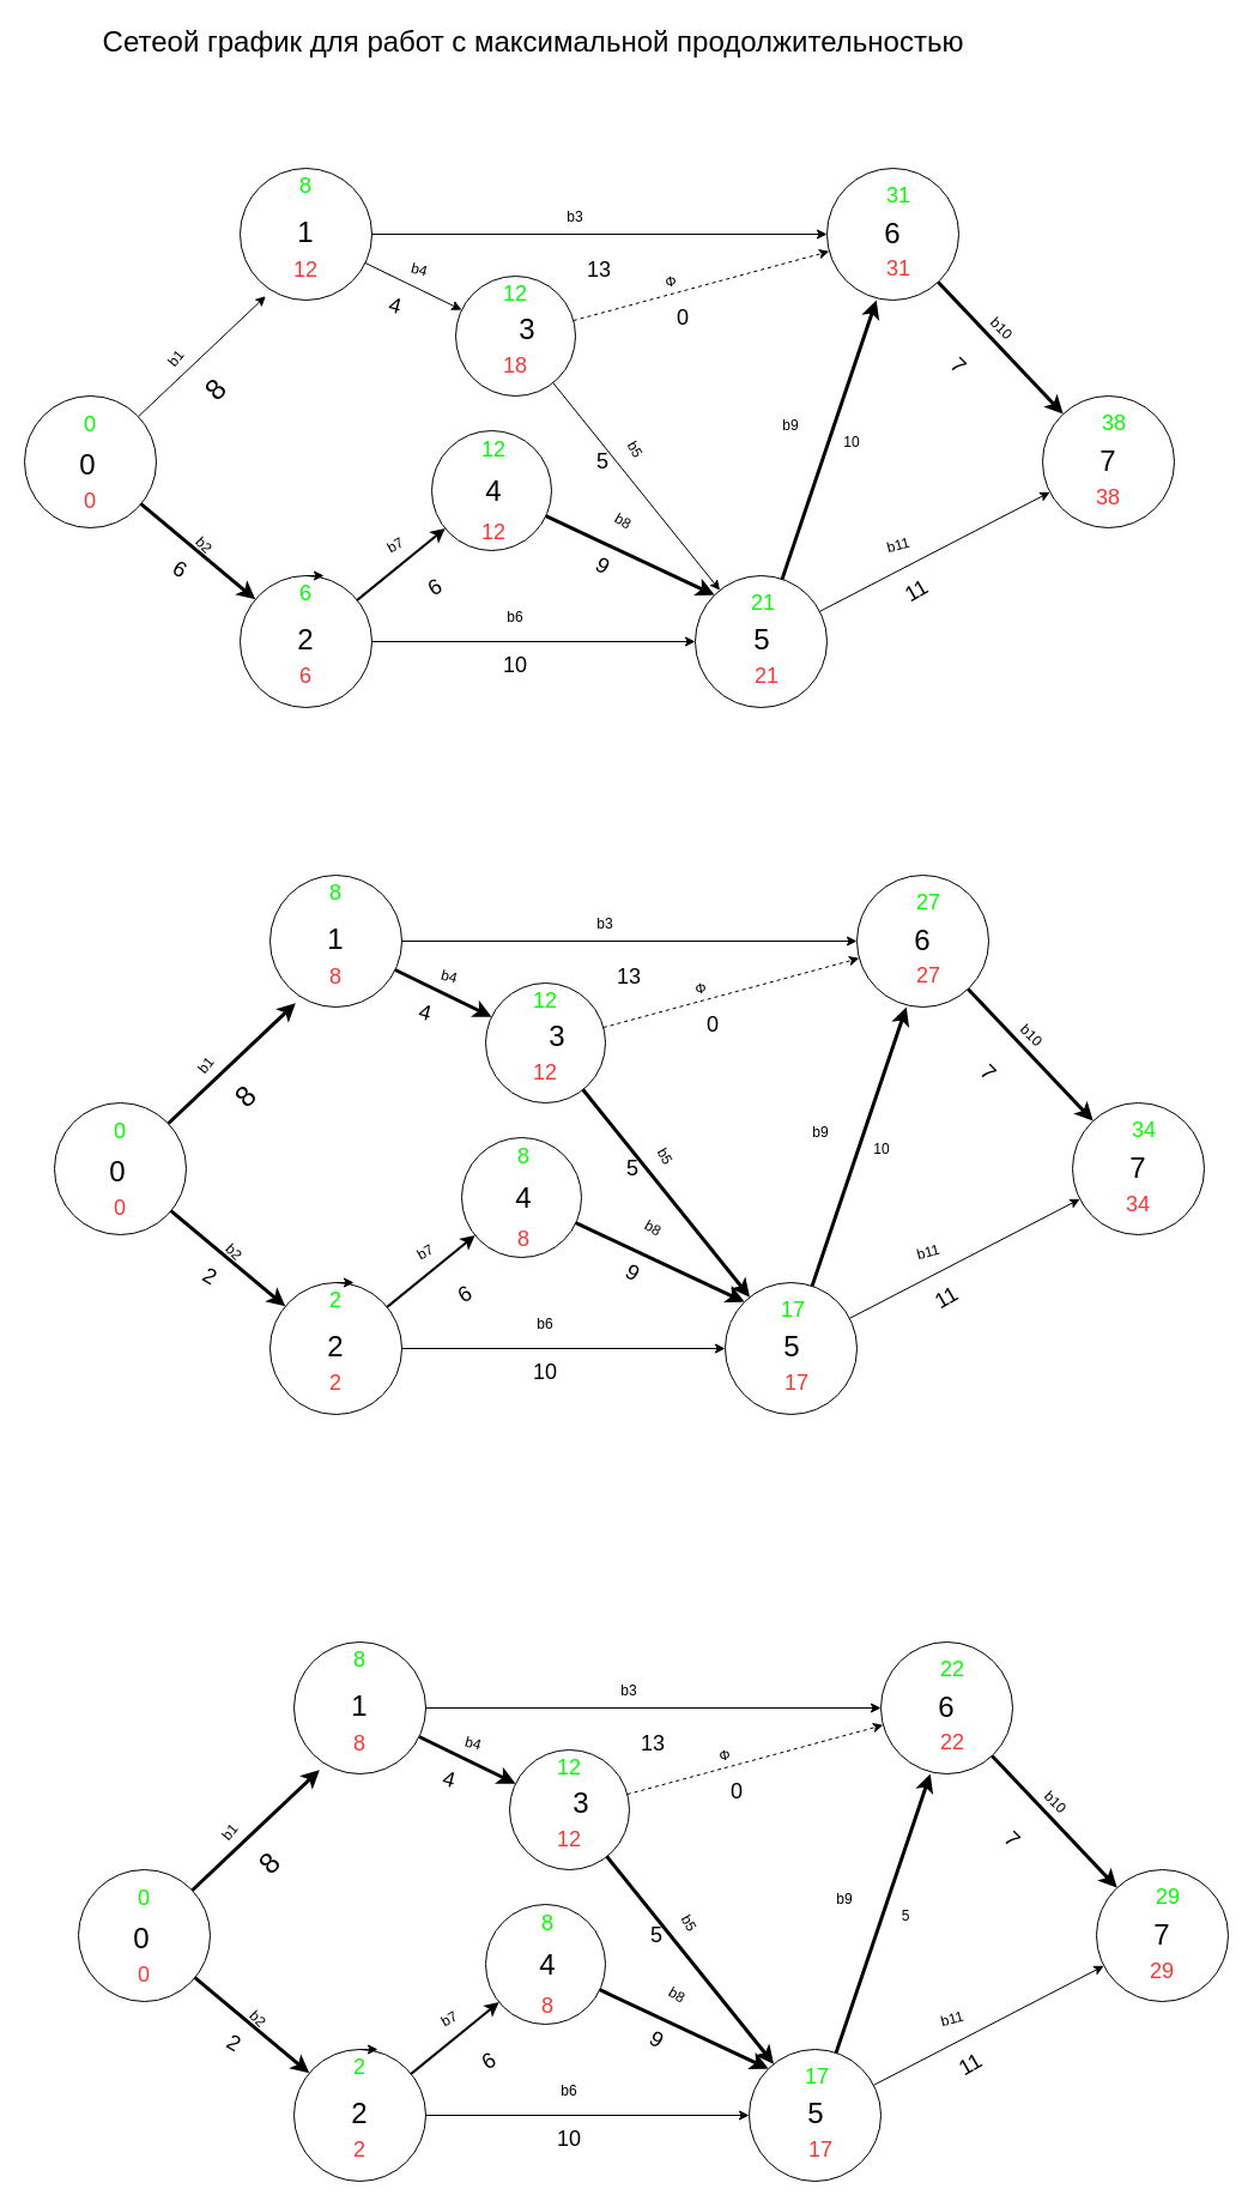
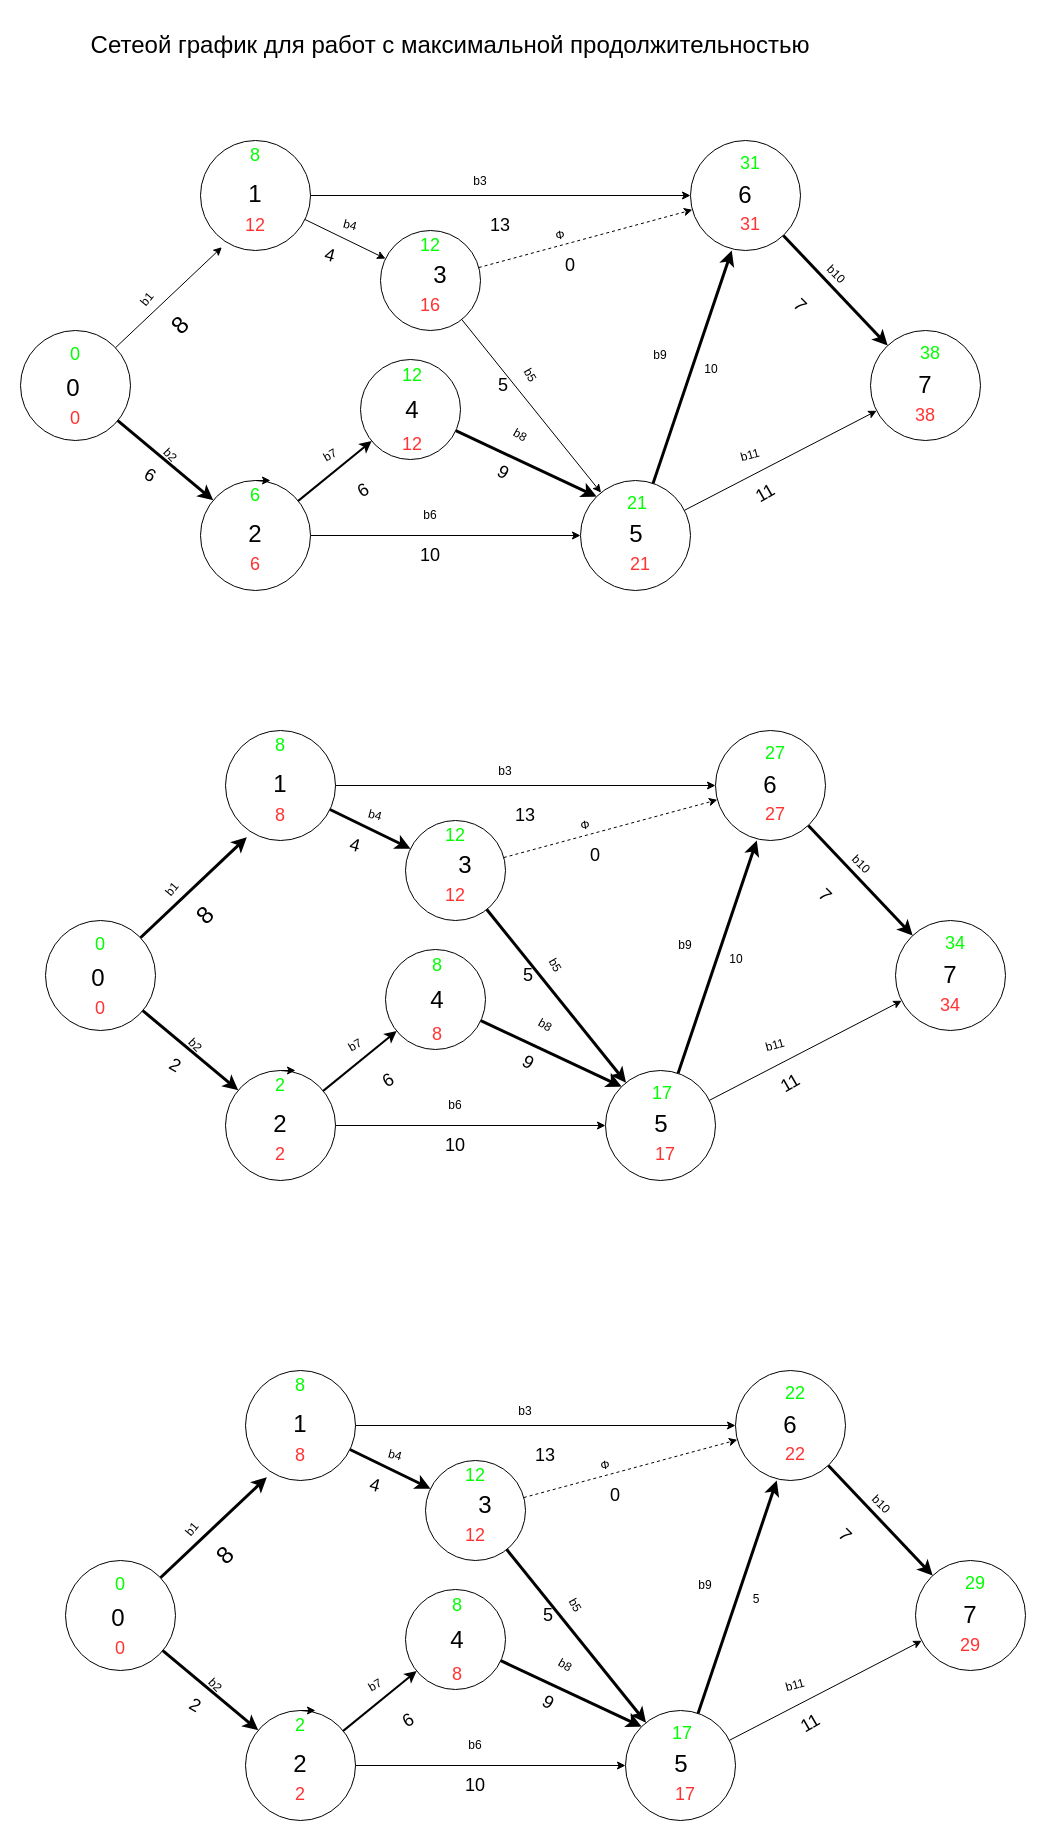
- <mxCell id="70" value="&lt;font style=&quot;font-size: 24px;&quot;&gt;Сетеой график для работ с максимальной продолжительностью&lt;/font&gt;" style="text;html=1;strokeColor=none;fillColor=none;align=center;verticalAlign=middle;whiteSpace=wrap;rounded=0;" parent="1" vertex="1"><mxGeometry x="40" y="20" width="810" height="30" as="geometry" /></mxCell>
+ <mxCell id="70" value="&lt;font style=&quot;font-size: 24px;&quot;&gt;Сетеой график для работ с максимальной продолжительностью&lt;/font&gt;" style="text;html=1;strokeColor=none;fillColor=none;align=center;verticalAlign=middle;whiteSpace=wrap;rounded=0;" parent="1" vertex="1"><mxGeometry x="45" y="30" width="810" height="30" as="geometry" /></mxCell>
- <mxCell id="66" value="18" style="text;html=1;strokeColor=none;fillColor=none;align=center;verticalAlign=middle;whiteSpace=wrap;rounded=0;fontSize=18;fontColor=#FF3333;" parent="1" vertex="1"><mxGeometry x="400" y="290" width="60" height="30" as="geometry" /></mxCell>
+ <mxCell id="66" value="16" style="text;html=1;strokeColor=none;fillColor=none;align=center;verticalAlign=middle;whiteSpace=wrap;rounded=0;fontSize=18;fontColor=#FF3333;" parent="1" vertex="1"><mxGeometry x="400" y="290" width="60" height="30" as="geometry" /></mxCell>
